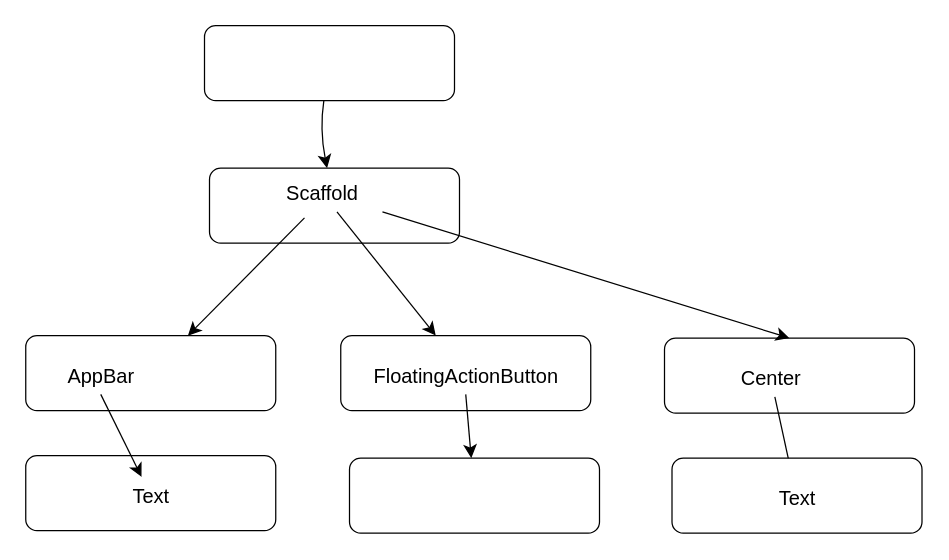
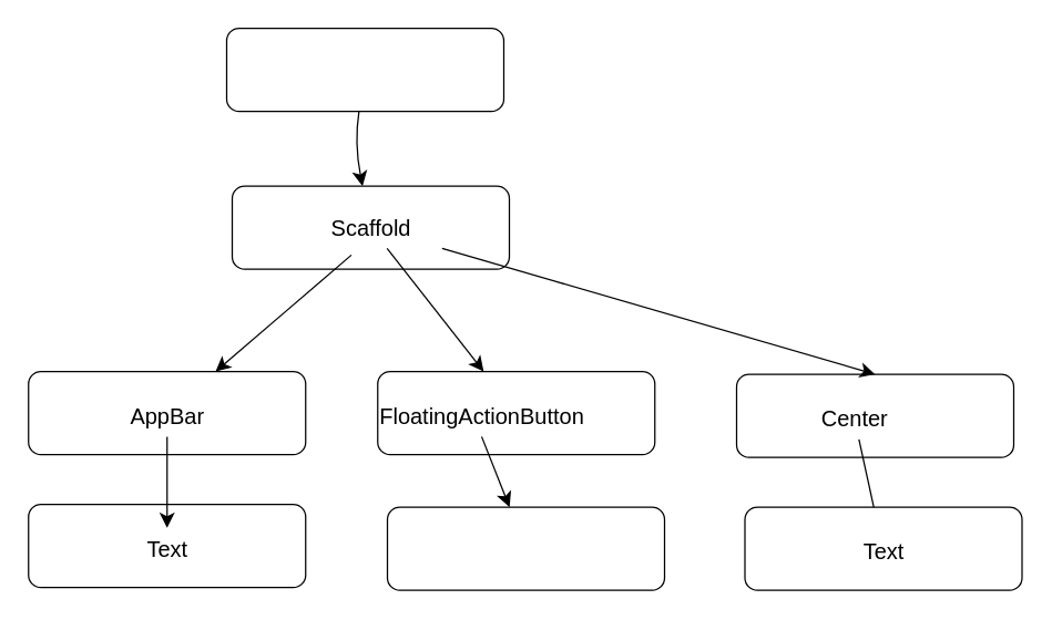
- <mxCell id="5" value="Scaffold" style="text;strokeColor=none;fillColor=none;html=1;align=center;verticalAlign=middle;whiteSpace=wrap;rounded=0;fontSize=16;" vertex="1" parent="1"><mxGeometry x="201.5" y="139" width="111" height="30" as="geometry" /></mxCell>
+ <mxCell id="5" value="Scaffold" style="text;strokeColor=none;fillColor=none;html=1;align=center;verticalAlign=middle;whiteSpace=wrap;rounded=0;fontSize=16;" vertex="1" parent="1"><mxGeometry x="211.5" y="149" width="111" height="30" as="geometry" /></mxCell>
- <mxCell id="7" value="AppBar" style="text;strokeColor=none;fillColor=none;html=1;align=center;verticalAlign=middle;whiteSpace=wrap;rounded=0;fontSize=16;" vertex="1" parent="1"><mxGeometry x="24.5" y="285" width="111" height="30" as="geometry" /></mxCell>
+ <mxCell id="7" value="AppBar" style="text;strokeColor=none;fillColor=none;html=1;align=center;verticalAlign=middle;whiteSpace=wrap;rounded=0;fontSize=16;" vertex="1" parent="1"><mxGeometry x="64.5" y="285" width="111" height="30" as="geometry" /></mxCell>
- <mxCell id="9" value="FloatingActionButton" style="text;strokeColor=none;fillColor=none;html=1;align=center;verticalAlign=middle;whiteSpace=wrap;rounded=0;fontSize=16;" vertex="1" parent="1"><mxGeometry x="316.5" y="285" width="111" height="30" as="geometry" /></mxCell>
+ <mxCell id="9" value="FloatingActionButton" style="text;strokeColor=none;fillColor=none;html=1;align=center;verticalAlign=middle;whiteSpace=wrap;rounded=0;fontSize=16;" vertex="1" parent="1"><mxGeometry x="291.5" y="285" width="111" height="30" as="geometry" /></mxCell>
